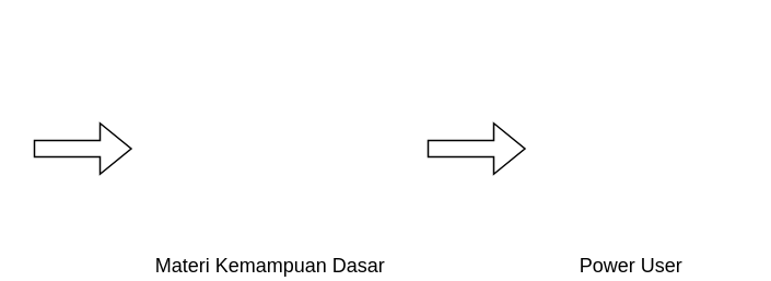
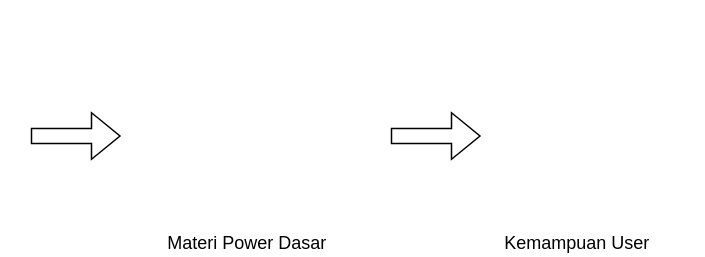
- <mxCell id="2" value="Materi Kemampuan Dasar" style="shape=image;html=1;verticalAlign=top;verticalLabelPosition=bottom;labelBackgroundColor=#ffffff;imageAspect=0;aspect=fixed;image=https://cdn3.iconfinder.com/data/icons/e-learning-outline-distance-education/512/E-learning_teaching-128.png" vertex="1" parent="1"><mxGeometry x="100" y="20" width="128" height="128" as="geometry" /></mxCell>
+ <mxCell id="2" value="Materi Power Dasar" style="shape=image;html=1;verticalAlign=top;verticalLabelPosition=bottom;labelBackgroundColor=#ffffff;imageAspect=0;aspect=fixed;image=https://cdn3.iconfinder.com/data/icons/e-learning-outline-distance-education/512/E-learning_teaching-128.png" vertex="1" parent="1"><mxGeometry x="100" y="20" width="128" height="128" as="geometry" /></mxCell>
- <mxCell id="3" value="Power User" style="shape=image;html=1;verticalAlign=top;verticalLabelPosition=bottom;labelBackgroundColor=#ffffff;imageAspect=0;aspect=fixed;image=https://cdn0.iconfinder.com/data/icons/software-engineering-and-video-gaming/512/77_hacker_user_gammer_programmer-128.png" vertex="1" parent="1"><mxGeometry x="320" y="20" width="128" height="128" as="geometry" /></mxCell>
+ <mxCell id="3" value="Kemampuan User" style="shape=image;html=1;verticalAlign=top;verticalLabelPosition=bottom;labelBackgroundColor=#ffffff;imageAspect=0;aspect=fixed;image=https://cdn0.iconfinder.com/data/icons/software-engineering-and-video-gaming/512/77_hacker_user_gammer_programmer-128.png" vertex="1" parent="1"><mxGeometry x="320" y="20" width="128" height="128" as="geometry" /></mxCell>
